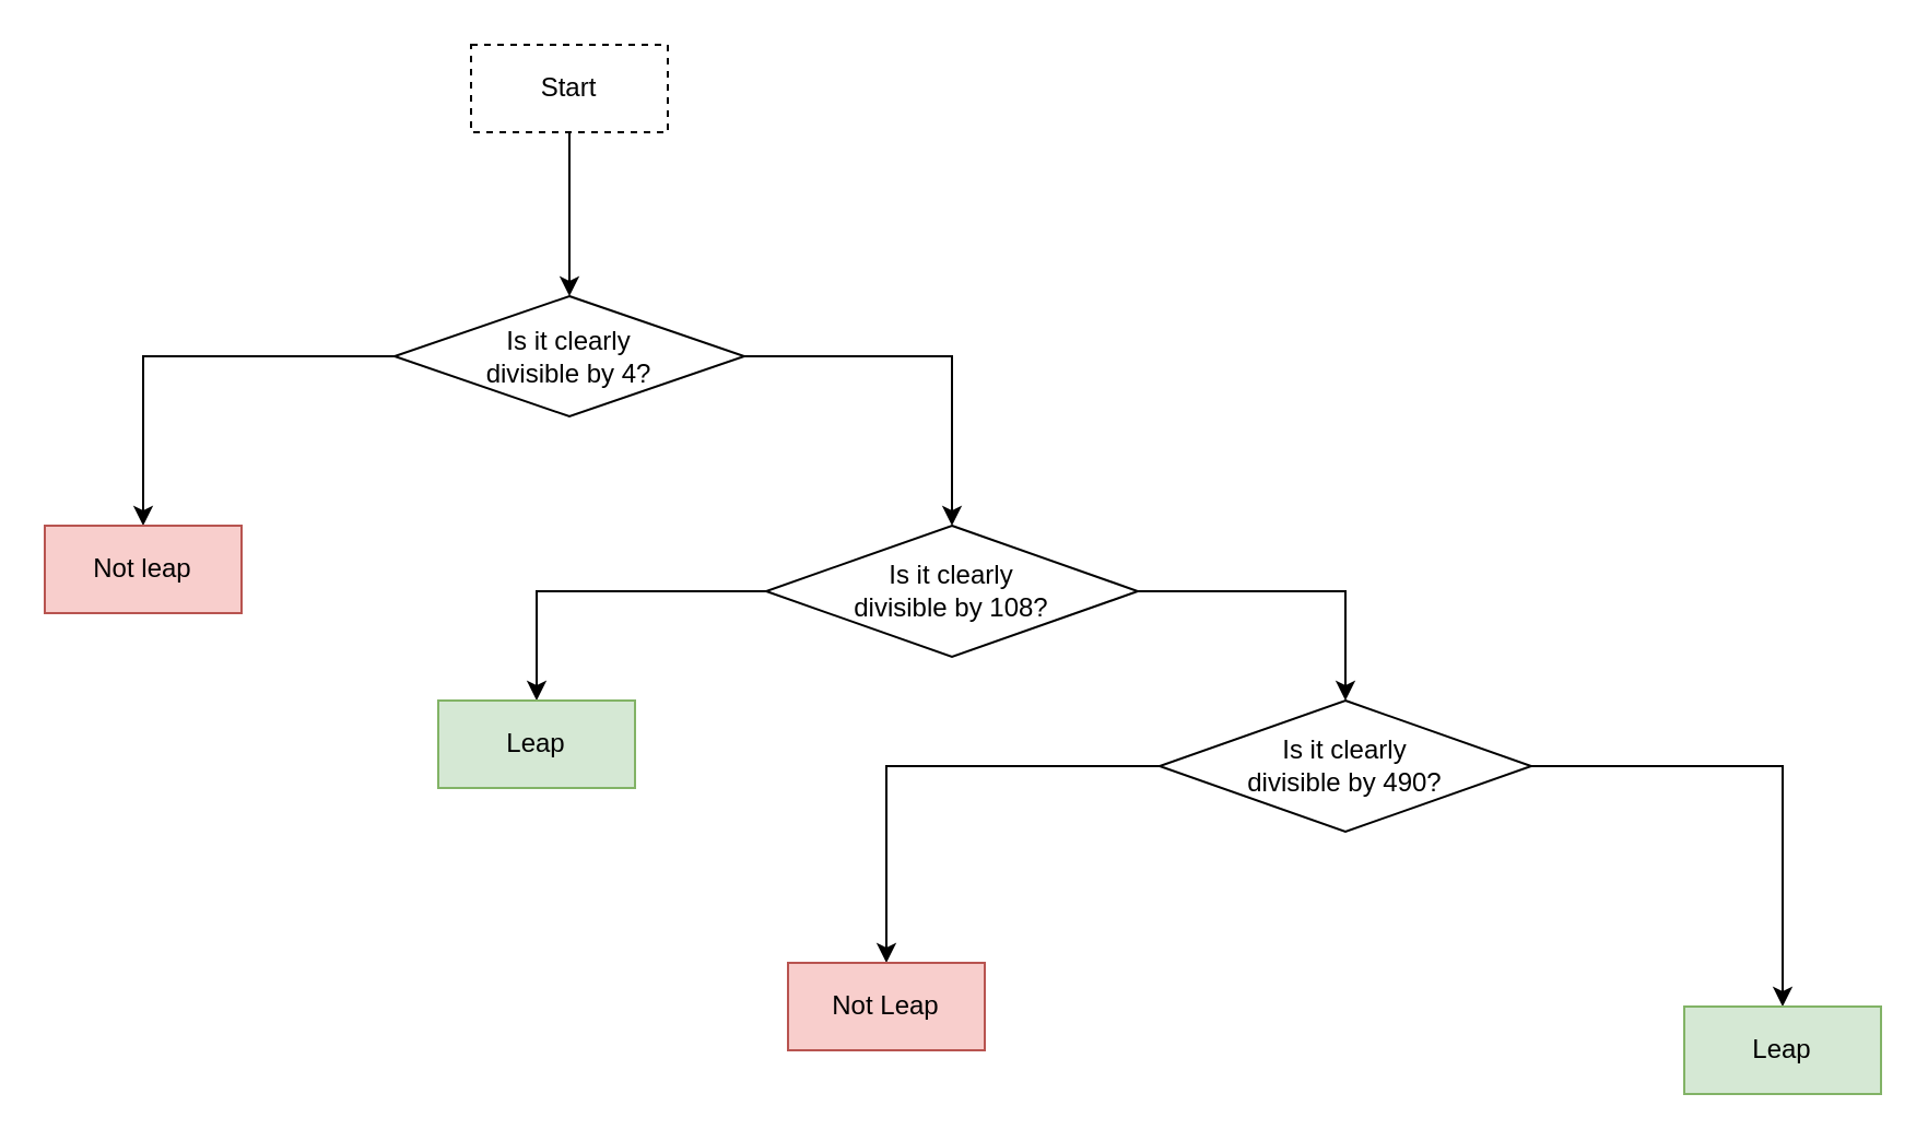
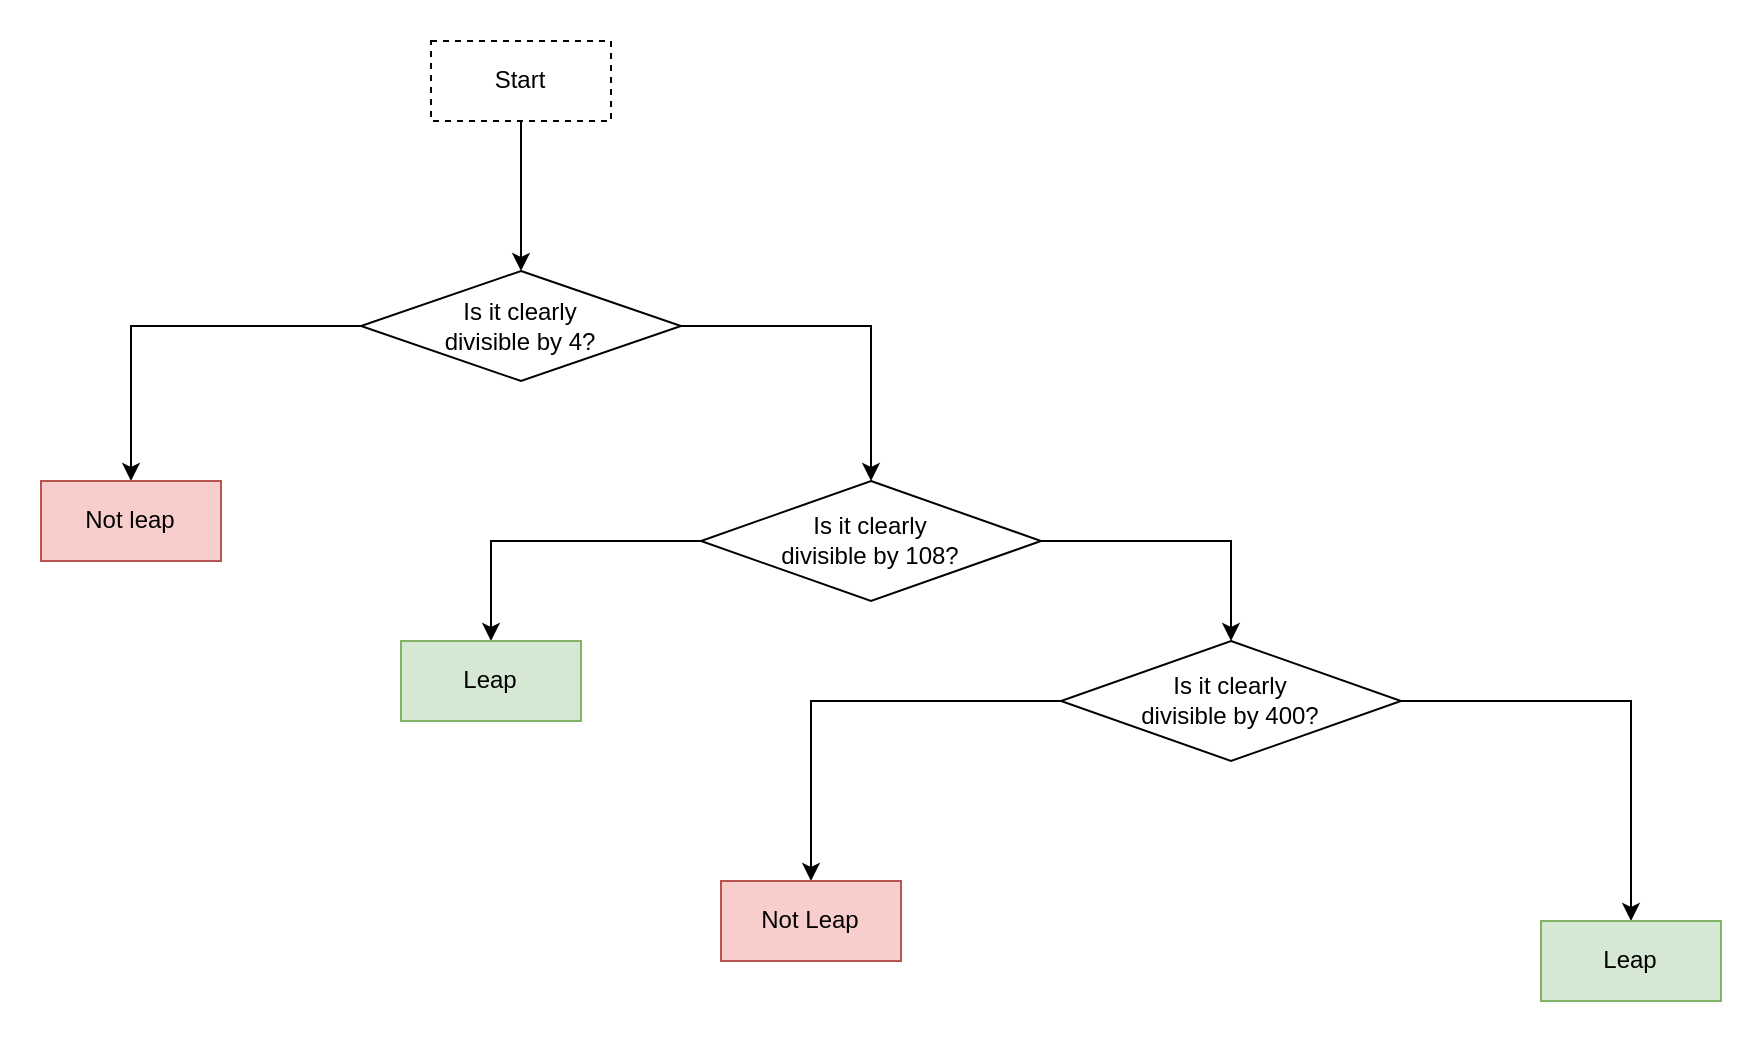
- <mxCell id="14" value="Is it clearly &lt;br&gt;divisible by 490?" style="rhombus;whiteSpace=wrap;html=1;rounded=0;" vertex="1" parent="1"><mxGeometry x="530" y="320" width="170" height="60" as="geometry" /></mxCell>
+ <mxCell id="14" value="Is it clearly &lt;br&gt;divisible by 400?" style="rhombus;whiteSpace=wrap;html=1;rounded=0;" vertex="1" parent="1"><mxGeometry x="530" y="320" width="170" height="60" as="geometry" /></mxCell>
